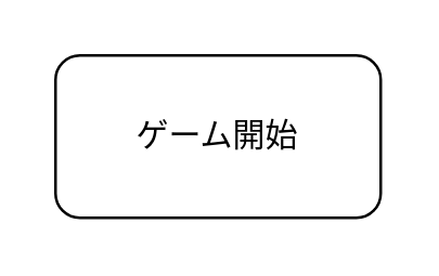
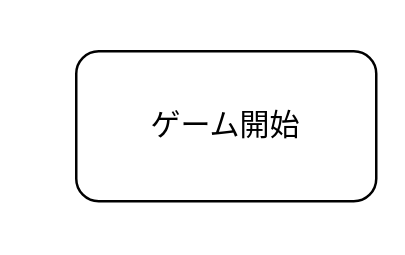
- <mxCell id="2" value="ゲーム開始" style="rounded=1;whiteSpace=wrap;html=1;" vertex="1" parent="1"><mxGeometry x="20" y="20" width="120" height="60" as="geometry" /></mxCell>
+ <mxCell id="2" value="ゲーム開始" style="rounded=1;whiteSpace=wrap;html=1;" vertex="1" parent="1"><mxGeometry x="30" y="20" width="120" height="60" as="geometry" /></mxCell>
